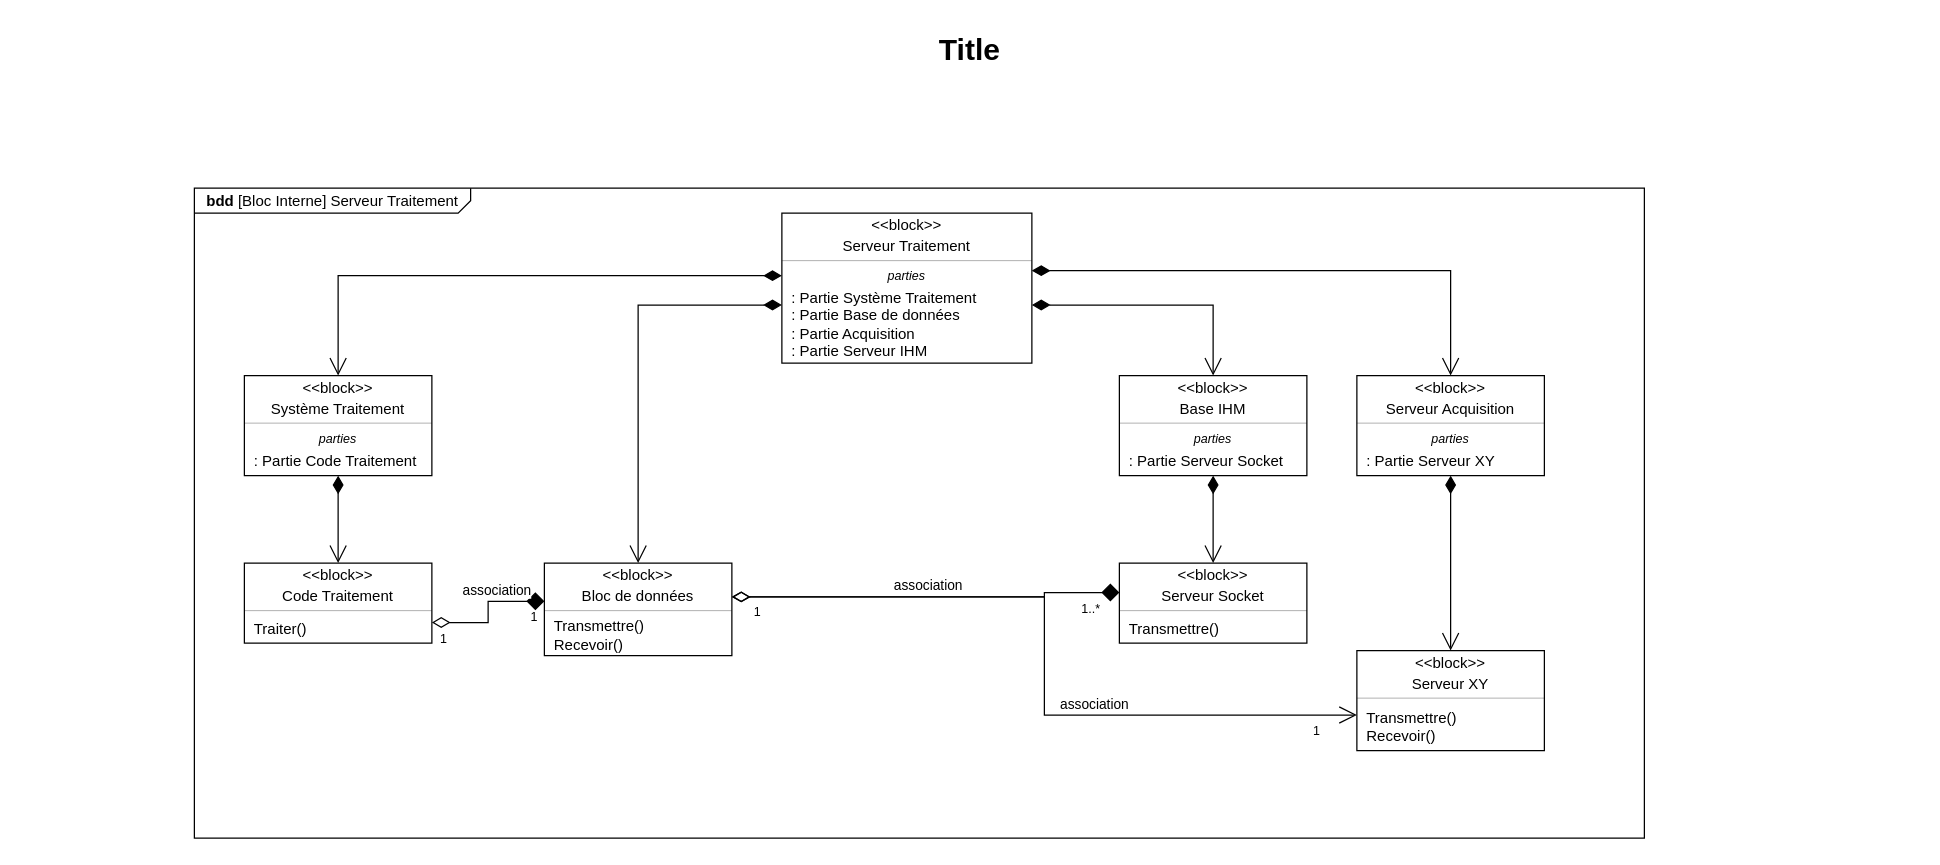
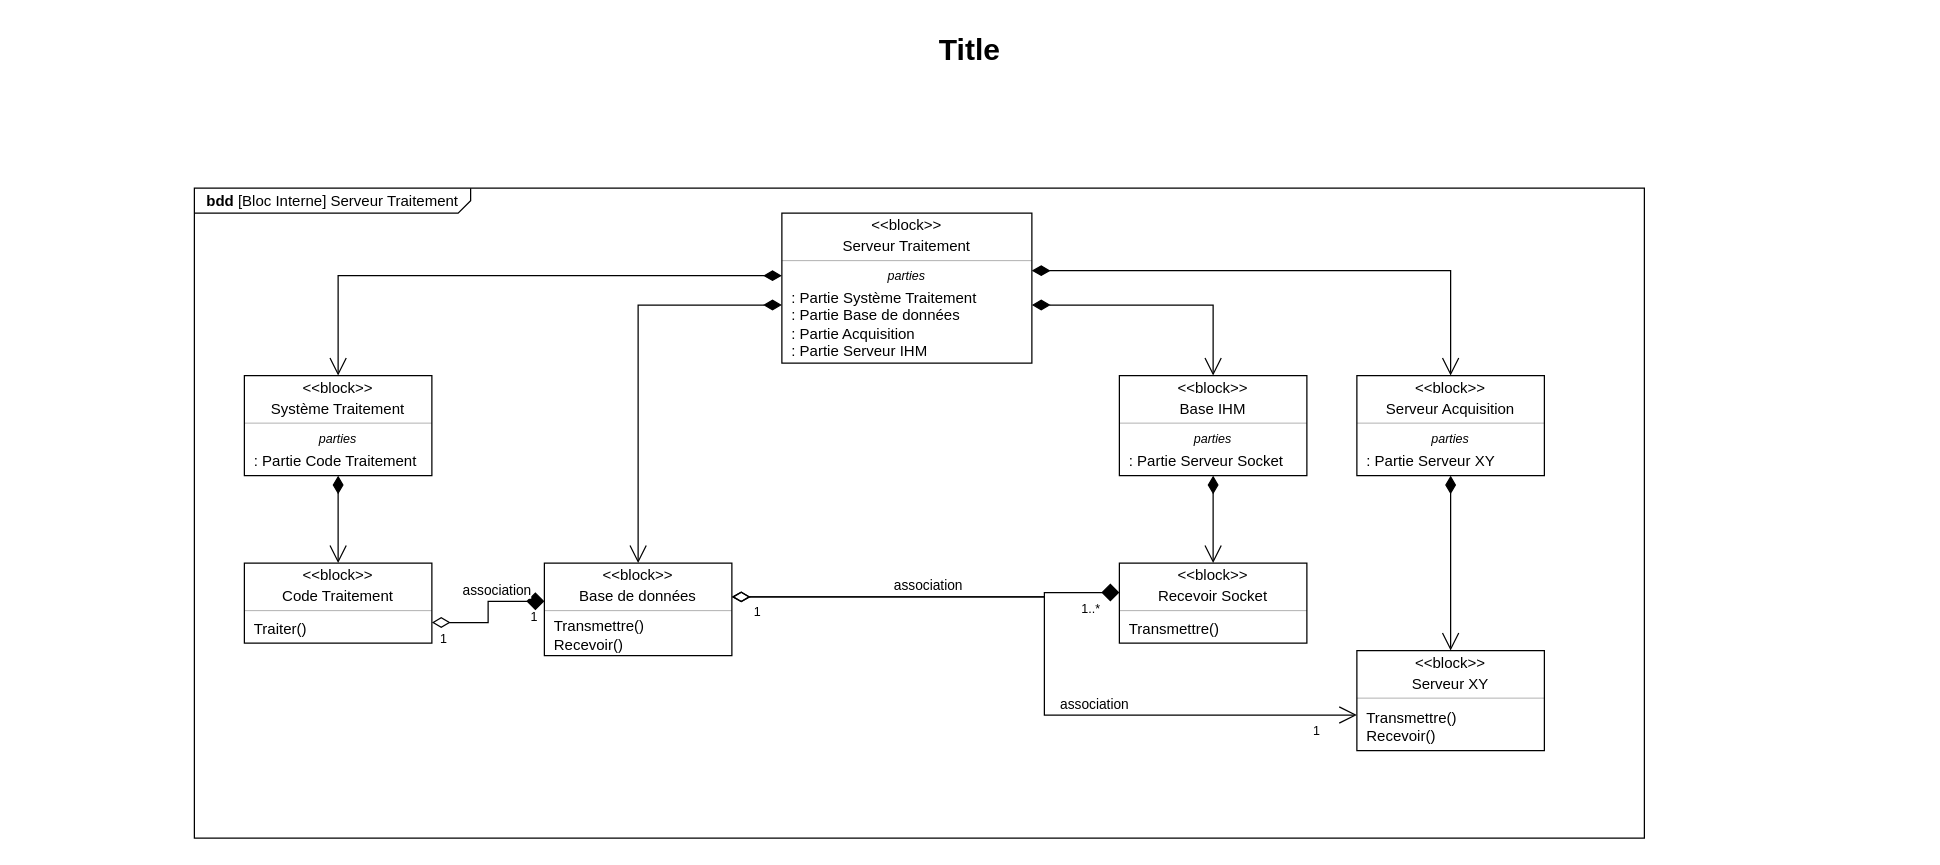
- <mxCell id="18" value="Bloc de données" style="html=1;align=center;spacing=0;verticalAlign=middle;strokeColor=none;fillColor=none;whiteSpace=wrap;" vertex="1" parent="16"><mxGeometry y="20" width="150" height="14" as="geometry" /></mxCell>
+ <mxCell id="18" value="Base de données" style="html=1;align=center;spacing=0;verticalAlign=middle;strokeColor=none;fillColor=none;whiteSpace=wrap;" vertex="1" parent="16"><mxGeometry y="20" width="150" height="14" as="geometry" /></mxCell>
- <mxCell id="35" value="Serveur Socket" style="html=1;align=center;spacing=0;verticalAlign=middle;strokeColor=none;fillColor=none;whiteSpace=wrap;" vertex="1" parent="33"><mxGeometry y="20" width="150" height="14" as="geometry" /></mxCell>
+ <mxCell id="35" value="Recevoir Socket" style="html=1;align=center;spacing=0;verticalAlign=middle;strokeColor=none;fillColor=none;whiteSpace=wrap;" vertex="1" parent="33"><mxGeometry y="20" width="150" height="14" as="geometry" /></mxCell>
